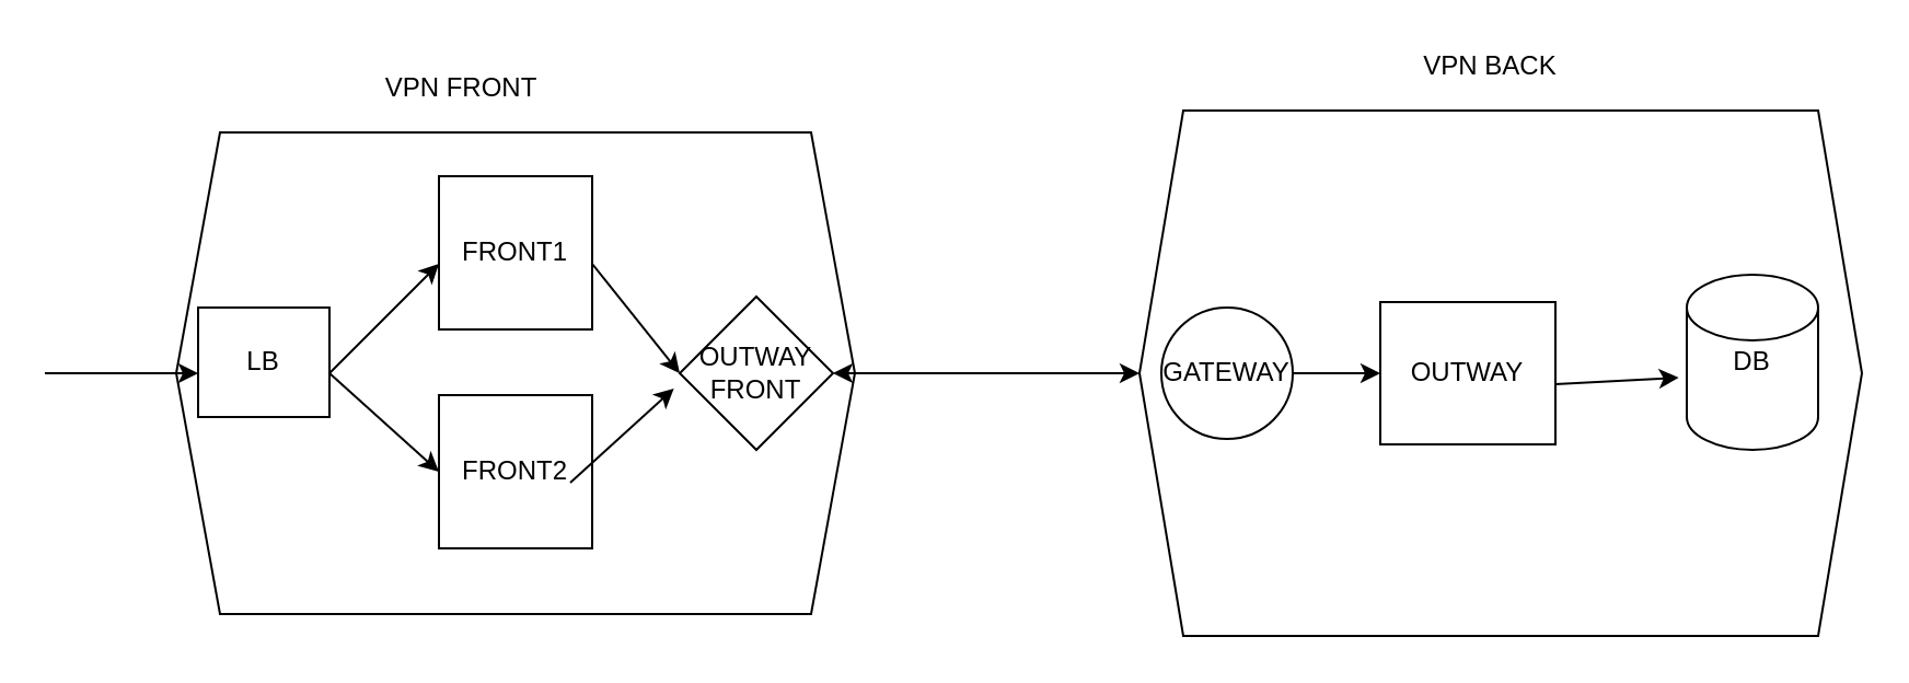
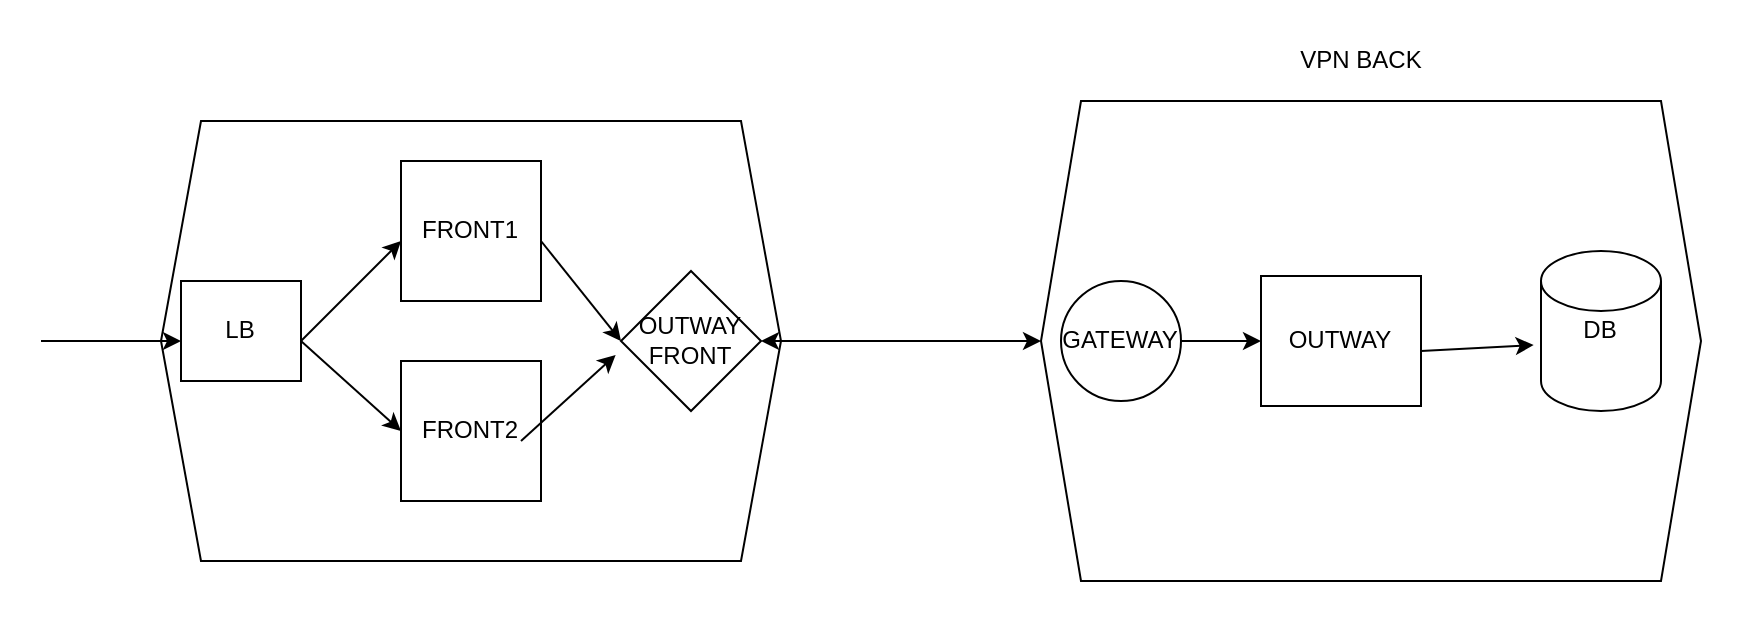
- <mxCell id="3" value="VPN FRONT" style="text;html=1;align=center;verticalAlign=middle;resizable=0;points=[];autosize=1;" vertex="1" parent="1"><mxGeometry x="170" y="30" width="80" height="20" as="geometry" /></mxCell>
